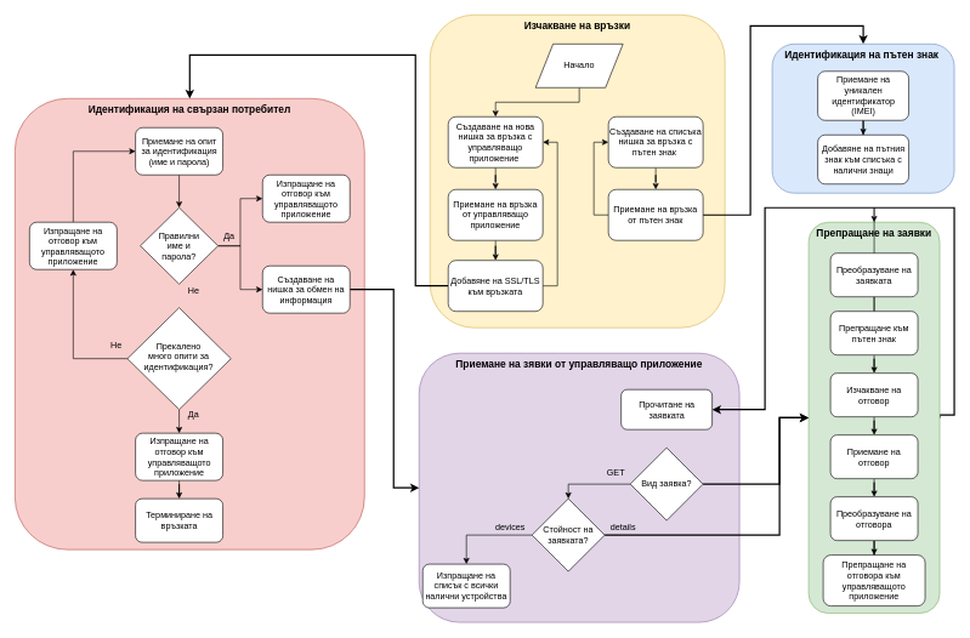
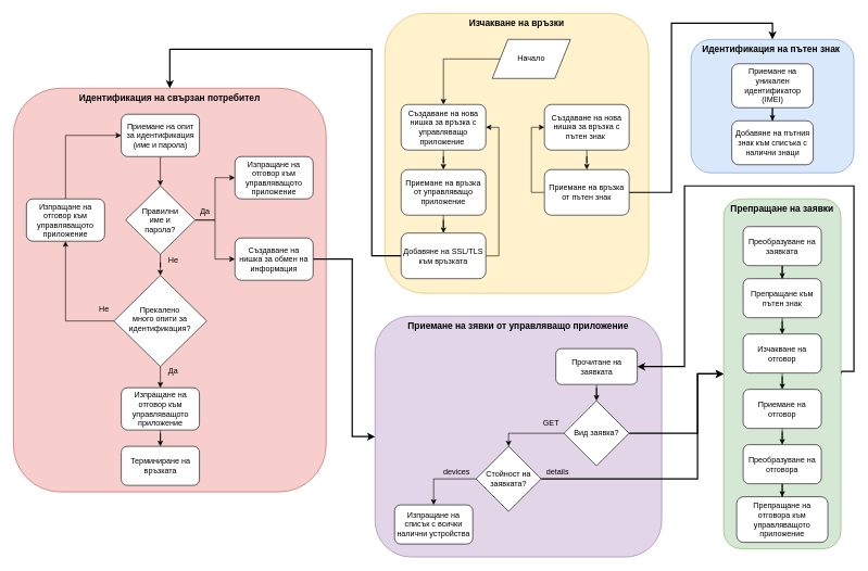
- <mxCell id="9" value="Начало" style="shape=parallelogram;perimeter=parallelogramPerimeter;whiteSpace=wrap;html=1;" vertex="1" parent="1"><mxGeometry x="735" y="60" width="120" height="60" as="geometry" /></mxCell>
+ <mxCell id="9" value="Начало" style="shape=parallelogram;perimeter=parallelogramPerimeter;whiteSpace=wrap;html=1;" vertex="1" parent="1"><mxGeometry x="755" y="60" width="120" height="60" as="geometry" /></mxCell>
- <mxCell id="11" value="Създаване на списъка нишка за връзка с пътен знак&amp;nbsp;" style="rounded=1;whiteSpace=wrap;html=1;" vertex="1" parent="1"><mxGeometry x="835" y="160" width="130" height="70" as="geometry" /></mxCell>
+ <mxCell id="11" value="Създаване на нова нишка за връзка с пътен знак&amp;nbsp;" style="rounded=1;whiteSpace=wrap;html=1;" vertex="1" parent="1"><mxGeometry x="835" y="160" width="130" height="70" as="geometry" /></mxCell>
- <mxCell id="58" style="edgeStyle=orthogonalEdgeStyle;rounded=0;orthogonalLoop=1;jettySize=auto;html=1;strokeWidth=1;" edge="1" parent="1" source="59" target="4"><mxGeometry relative="1" as="geometry" /></mxCell>
+ <mxCell id="58" style="edgeStyle=orthogonalEdgeStyle;rounded=0;orthogonalLoop=1;jettySize=auto;html=1;entryX=0.5;entryY=0;entryDx=0;entryDy=0;strokeWidth=1;" edge="1" parent="1" source="59" target="61"><mxGeometry relative="1" as="geometry" /></mxCell>
+ <mxCell id="21" style="edgeStyle=orthogonalEdgeStyle;rounded=0;orthogonalLoop=1;jettySize=auto;html=1;entryX=0.5;entryY=0;entryDx=0;entryDy=0;" edge="1" parent="1" source="24" target="34"><mxGeometry relative="1" as="geometry" /></mxCell>
+ <mxCell id="46" style="edgeStyle=orthogonalEdgeStyle;rounded=0;orthogonalLoop=1;jettySize=auto;html=1;entryX=0.5;entryY=0;entryDx=0;entryDy=0;strokeWidth=1;" edge="1" parent="1" source="47" target="50"><mxGeometry relative="1" as="geometry" /></mxCell>
- <mxCell id="55" value="Изпращане на списък с всички налични устройства" style="rounded=1;whiteSpace=wrap;html=1;" vertex="1" parent="1"><mxGeometry x="580" y="775" width="120" height="60" as="geometry" /></mxCell>
+ <mxCell id="55" value="Изпращане на списък с всички налични устройства" style="rounded=1;whiteSpace=wrap;html=1;" vertex="1" parent="1"><mxGeometry x="605" y="775" width="120" height="60" as="geometry" /></mxCell>
